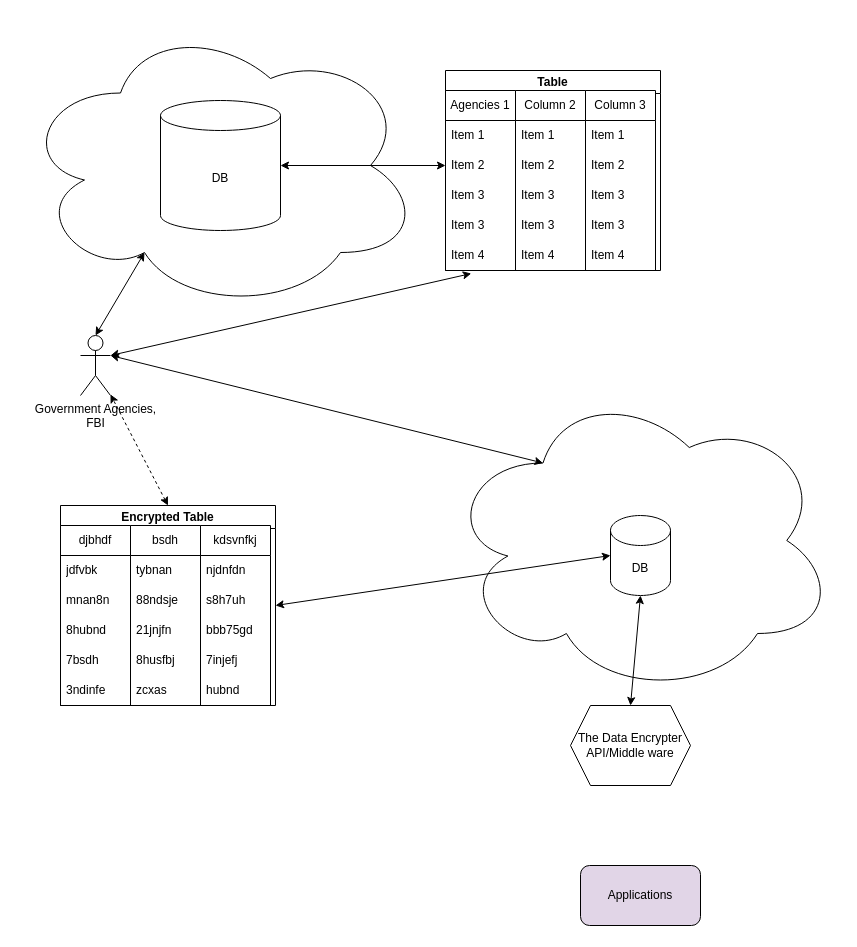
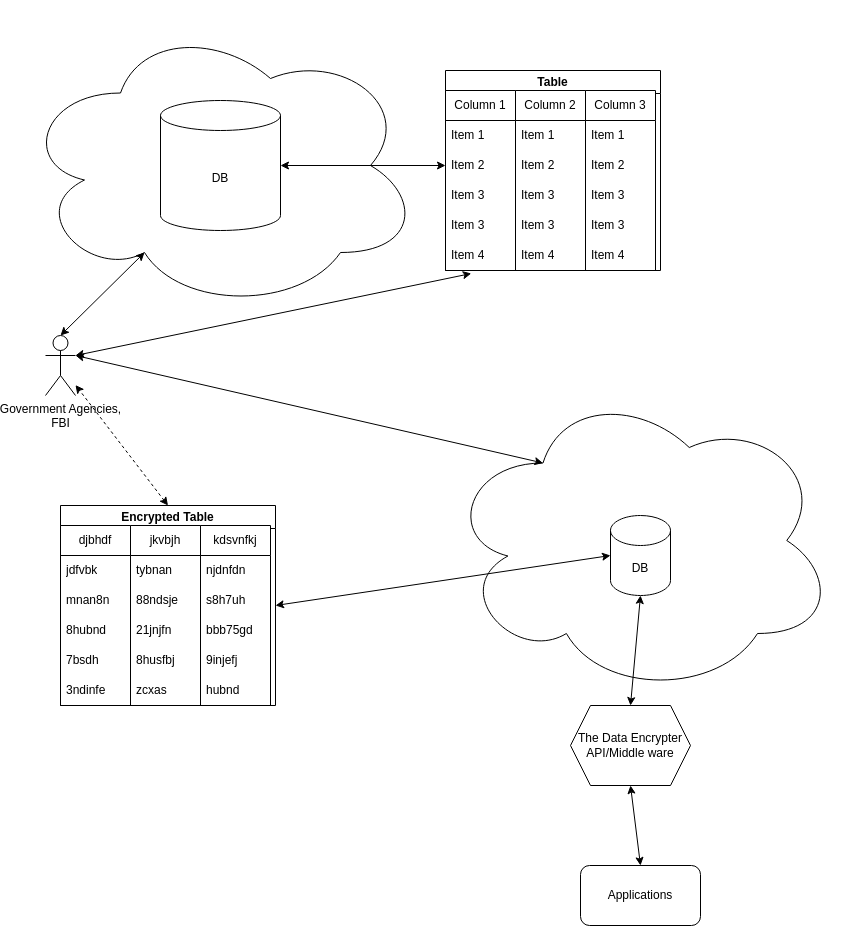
- <mxCell id="5" value="Agencies 1" style="swimlane;fontStyle=0;childLayout=stackLayout;horizontal=1;startSize=30;horizontalStack=0;resizeParent=1;resizeParentMax=0;resizeLast=0;collapsible=1;marginBottom=0;whiteSpace=wrap;html=1;" vertex="1" parent="4"><mxGeometry y="20" width="70" height="180" as="geometry" /></mxCell>
+ <mxCell id="5" value="Column 1" style="swimlane;fontStyle=0;childLayout=stackLayout;horizontal=1;startSize=30;horizontalStack=0;resizeParent=1;resizeParentMax=0;resizeLast=0;collapsible=1;marginBottom=0;whiteSpace=wrap;html=1;" vertex="1" parent="4"><mxGeometry y="20" width="70" height="180" as="geometry" /></mxCell>
- <mxCell id="24" value="Government Agencies, &lt;br&gt;FBI" style="shape=umlActor;verticalLabelPosition=bottom;verticalAlign=top;html=1;outlineConnect=0;" vertex="1" parent="1"><mxGeometry x="80" y="335" width="30" height="60" as="geometry" /></mxCell>
+ <mxCell id="24" value="Government Agencies, &lt;br&gt;FBI" style="shape=umlActor;verticalLabelPosition=bottom;verticalAlign=top;html=1;outlineConnect=0;" vertex="1" parent="1"><mxGeometry x="45" y="335" width="30" height="60" as="geometry" /></mxCell>
- <mxCell id="36" value="bsdh" style="swimlane;fontStyle=0;childLayout=stackLayout;horizontal=1;startSize=30;horizontalStack=0;resizeParent=1;resizeParentMax=0;resizeLast=0;collapsible=1;marginBottom=0;whiteSpace=wrap;html=1;" vertex="1" parent="29"><mxGeometry x="70" y="20" width="70" height="180" as="geometry" /></mxCell>
+ <mxCell id="36" value="jkvbjh" style="swimlane;fontStyle=0;childLayout=stackLayout;horizontal=1;startSize=30;horizontalStack=0;resizeParent=1;resizeParentMax=0;resizeLast=0;collapsible=1;marginBottom=0;whiteSpace=wrap;html=1;" vertex="1" parent="29"><mxGeometry x="70" y="20" width="70" height="180" as="geometry" /></mxCell>
- <mxCell id="46" value="7injefj" style="text;strokeColor=none;fillColor=none;align=left;verticalAlign=middle;spacingLeft=4;spacingRight=4;overflow=hidden;points=[[0,0.5],[1,0.5]];portConstraint=eastwest;rotatable=0;whiteSpace=wrap;html=1;" vertex="1" parent="42"><mxGeometry y="120" width="70" height="30" as="geometry" /></mxCell>
+ <mxCell id="46" value="9injefj" style="text;strokeColor=none;fillColor=none;align=left;verticalAlign=middle;spacingLeft=4;spacingRight=4;overflow=hidden;points=[[0,0.5],[1,0.5]];portConstraint=eastwest;rotatable=0;whiteSpace=wrap;html=1;" vertex="1" parent="42"><mxGeometry y="120" width="70" height="30" as="geometry" /></mxCell>
+ <mxCell id="54" value="" style="endArrow=classic;startArrow=classic;html=1;rounded=0;entryX=0.5;entryY=1;entryDx=0;entryDy=0;exitX=0.5;exitY=0;exitDx=0;exitDy=0;" edge="1" parent="1" source="52" target="50"><mxGeometry width="50" height="50" relative="1" as="geometry"><mxPoint x="490" y="815" as="sourcePoint" /><mxPoint x="540" y="765" as="targetPoint" /></mxGeometry></mxCell>
- <mxCell id="52" value="Applications" style="rounded=1;whiteSpace=wrap;html=1;fillColor=#e1d5e7;" vertex="1" parent="1"><mxGeometry x="580" y="865" width="120" height="60" as="geometry" /></mxCell>
+ <mxCell id="52" value="Applications" style="rounded=1;whiteSpace=wrap;html=1;" vertex="1" parent="1"><mxGeometry x="580" y="865" width="120" height="60" as="geometry" /></mxCell>
